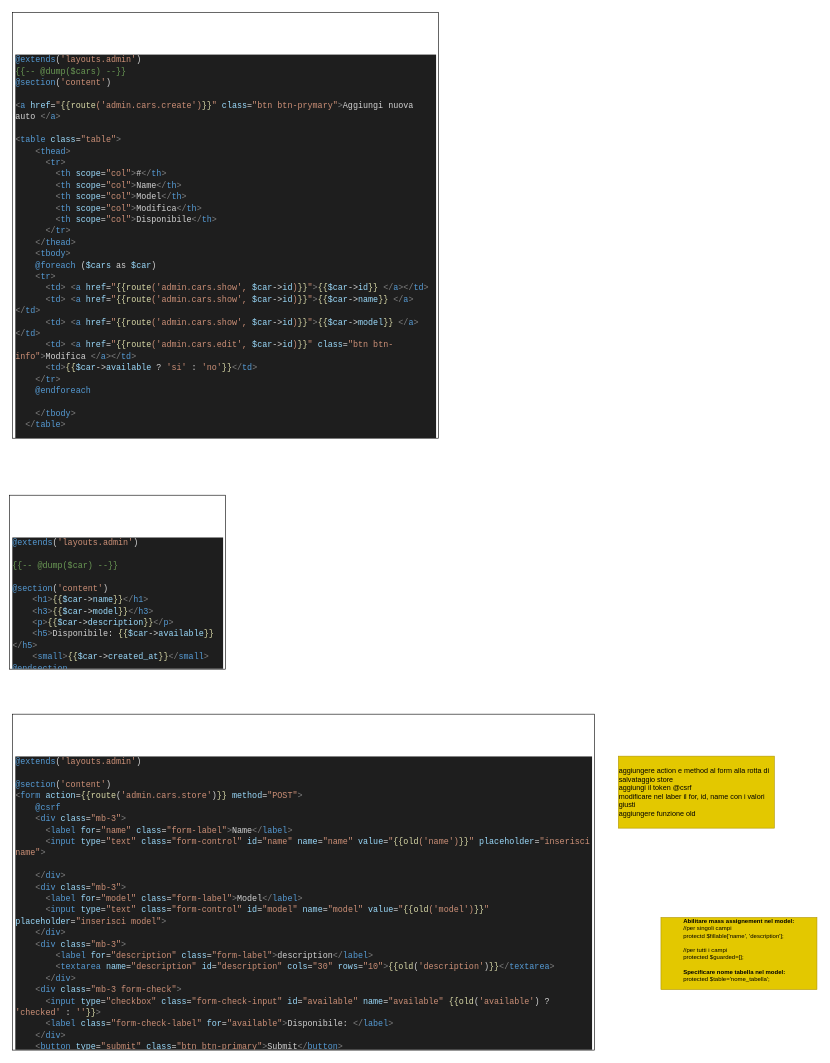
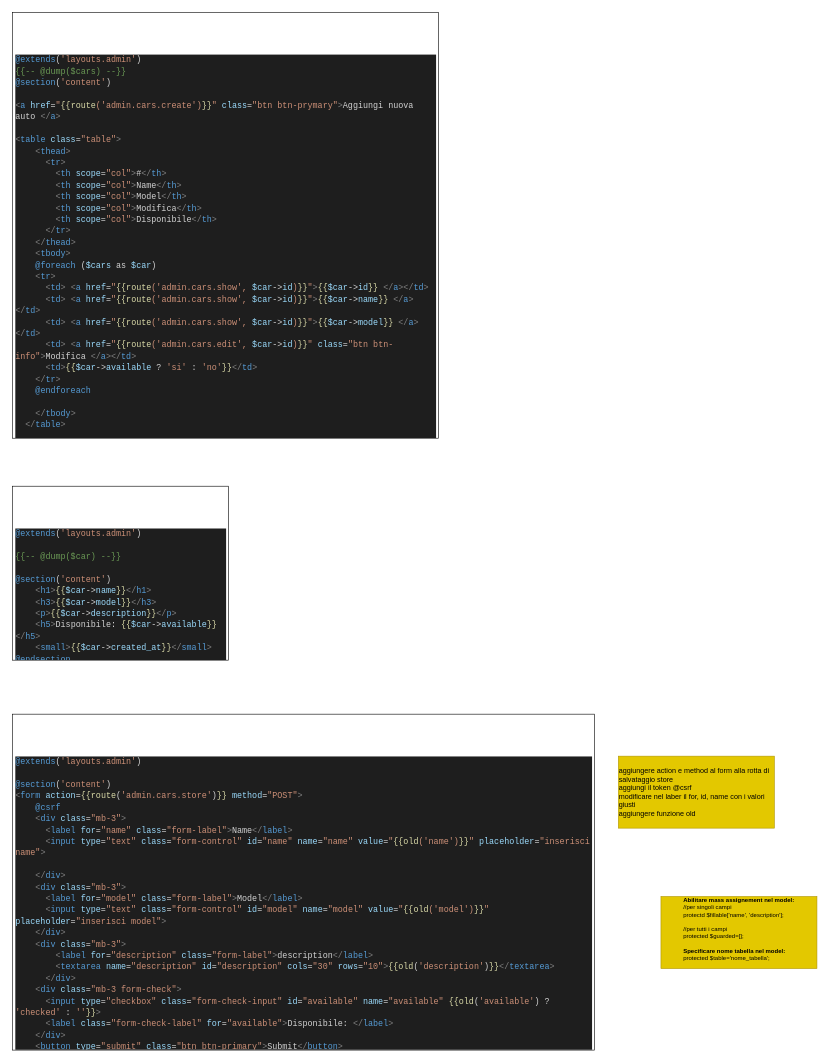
- <mxCell id="5" value="&lt;h1&gt;show&lt;/h1&gt;&lt;div&gt;&lt;div style=&quot;color: rgb(212 , 212 , 212) ; background-color: rgb(30 , 30 , 30) ; font-family: &amp;#34;consolas&amp;#34; , &amp;#34;courier new&amp;#34; , monospace ; font-size: 14px ; line-height: 19px&quot;&gt;&lt;div&gt;&lt;span style=&quot;color: #569cd6&quot;&gt;@extends&lt;/span&gt;(&lt;span style=&quot;color: #ce9178&quot;&gt;'layouts.admin'&lt;/span&gt;)&lt;/div&gt;&lt;br&gt;&lt;div&gt;&lt;span style=&quot;color: #6a9955&quot;&gt;{{-- @dump($car) --}}&lt;/span&gt;&lt;/div&gt;&lt;br&gt;&lt;div&gt;&lt;span style=&quot;color: #569cd6&quot;&gt;@section&lt;/span&gt;(&lt;span style=&quot;color: #ce9178&quot;&gt;'content'&lt;/span&gt;)&lt;/div&gt;&lt;div&gt;&amp;nbsp; &amp;nbsp; &lt;span style=&quot;color: #808080&quot;&gt;&amp;lt;&lt;/span&gt;&lt;span style=&quot;color: #569cd6&quot;&gt;h1&lt;/span&gt;&lt;span style=&quot;color: #808080&quot;&gt;&amp;gt;&lt;/span&gt;&lt;span style=&quot;color: #dcdcaa&quot;&gt;{{&lt;/span&gt;&lt;span style=&quot;color: #9cdcfe&quot;&gt;$car&lt;/span&gt;-&amp;gt;&lt;span style=&quot;color: #9cdcfe&quot;&gt;name&lt;/span&gt;&lt;span style=&quot;color: #dcdcaa&quot;&gt;}}&lt;/span&gt;&lt;span style=&quot;color: #808080&quot;&gt;&amp;lt;/&lt;/span&gt;&lt;span style=&quot;color: #569cd6&quot;&gt;h1&lt;/span&gt;&lt;span style=&quot;color: #808080&quot;&gt;&amp;gt;&lt;/span&gt;&lt;/div&gt;&lt;div&gt;&amp;nbsp; &amp;nbsp; &lt;span style=&quot;color: #808080&quot;&gt;&amp;lt;&lt;/span&gt;&lt;span style=&quot;color: #569cd6&quot;&gt;h3&lt;/span&gt;&lt;span style=&quot;color: #808080&quot;&gt;&amp;gt;&lt;/span&gt;&lt;span style=&quot;color: #dcdcaa&quot;&gt;{{&lt;/span&gt;&lt;span style=&quot;color: #9cdcfe&quot;&gt;$car&lt;/span&gt;-&amp;gt;&lt;span style=&quot;color: #9cdcfe&quot;&gt;model&lt;/span&gt;&lt;span style=&quot;color: #dcdcaa&quot;&gt;}}&lt;/span&gt;&lt;span style=&quot;color: #808080&quot;&gt;&amp;lt;/&lt;/span&gt;&lt;span style=&quot;color: #569cd6&quot;&gt;h3&lt;/span&gt;&lt;span style=&quot;color: #808080&quot;&gt;&amp;gt;&lt;/span&gt;&lt;/div&gt;&lt;div&gt;&amp;nbsp; &amp;nbsp; &lt;span style=&quot;color: #808080&quot;&gt;&amp;lt;&lt;/span&gt;&lt;span style=&quot;color: #569cd6&quot;&gt;p&lt;/span&gt;&lt;span style=&quot;color: #808080&quot;&gt;&amp;gt;&lt;/span&gt;&lt;span style=&quot;color: #dcdcaa&quot;&gt;{{&lt;/span&gt;&lt;span style=&quot;color: #9cdcfe&quot;&gt;$car&lt;/span&gt;-&amp;gt;&lt;span style=&quot;color: #9cdcfe&quot;&gt;description&lt;/span&gt;&lt;span style=&quot;color: #dcdcaa&quot;&gt;}}&lt;/span&gt;&lt;span style=&quot;color: #808080&quot;&gt;&amp;lt;/&lt;/span&gt;&lt;span style=&quot;color: #569cd6&quot;&gt;p&lt;/span&gt;&lt;span style=&quot;color: #808080&quot;&gt;&amp;gt;&lt;/span&gt;&lt;/div&gt;&lt;div&gt;&amp;nbsp; &amp;nbsp; &lt;span style=&quot;color: #808080&quot;&gt;&amp;lt;&lt;/span&gt;&lt;span style=&quot;color: #569cd6&quot;&gt;h5&lt;/span&gt;&lt;span style=&quot;color: #808080&quot;&gt;&amp;gt;&lt;/span&gt;Disponibile: &lt;span style=&quot;color: #dcdcaa&quot;&gt;{{&lt;/span&gt;&lt;span style=&quot;color: #9cdcfe&quot;&gt;$car&lt;/span&gt;-&amp;gt;&lt;span style=&quot;color: #9cdcfe&quot;&gt;available&lt;/span&gt;&lt;span style=&quot;color: #dcdcaa&quot;&gt;}}&lt;/span&gt;&lt;span style=&quot;color: #808080&quot;&gt;&amp;lt;/&lt;/span&gt;&lt;span style=&quot;color: #569cd6&quot;&gt;h5&lt;/span&gt;&lt;span style=&quot;color: #808080&quot;&gt;&amp;gt;&lt;/span&gt;&lt;/div&gt;&lt;div&gt;&amp;nbsp; &amp;nbsp; &lt;span style=&quot;color: #808080&quot;&gt;&amp;lt;&lt;/span&gt;&lt;span style=&quot;color: #569cd6&quot;&gt;small&lt;/span&gt;&lt;span style=&quot;color: #808080&quot;&gt;&amp;gt;&lt;/span&gt;&lt;span style=&quot;color: #dcdcaa&quot;&gt;{{&lt;/span&gt;&lt;span style=&quot;color: #9cdcfe&quot;&gt;$car&lt;/span&gt;-&amp;gt;&lt;span style=&quot;color: #9cdcfe&quot;&gt;created_at&lt;/span&gt;&lt;span style=&quot;color: #dcdcaa&quot;&gt;}}&lt;/span&gt;&lt;span style=&quot;color: #808080&quot;&gt;&amp;lt;/&lt;/span&gt;&lt;span style=&quot;color: #569cd6&quot;&gt;small&lt;/span&gt;&lt;span style=&quot;color: #808080&quot;&gt;&amp;gt;&lt;/span&gt;&lt;/div&gt;&lt;div&gt;&lt;span style=&quot;color: #569cd6&quot;&gt;@endsection&lt;/span&gt;&lt;/div&gt;&lt;/div&gt;&lt;/div&gt;" style="text;html=1;strokeColor=default;fillColor=none;spacing=5;spacingTop=-20;whiteSpace=wrap;overflow=hidden;rounded=0;fontSize=16;fontColor=#FFFFFF;container=1;" vertex="1" parent="1"><mxGeometry x="15" y="825" width="360" height="290" as="geometry" /></mxCell>
+ <mxCell id="5" value="&lt;h1&gt;show&lt;/h1&gt;&lt;div&gt;&lt;div style=&quot;color: rgb(212 , 212 , 212) ; background-color: rgb(30 , 30 , 30) ; font-family: &amp;#34;consolas&amp;#34; , &amp;#34;courier new&amp;#34; , monospace ; font-size: 14px ; line-height: 19px&quot;&gt;&lt;div&gt;&lt;span style=&quot;color: #569cd6&quot;&gt;@extends&lt;/span&gt;(&lt;span style=&quot;color: #ce9178&quot;&gt;'layouts.admin'&lt;/span&gt;)&lt;/div&gt;&lt;br&gt;&lt;div&gt;&lt;span style=&quot;color: #6a9955&quot;&gt;{{-- @dump($car) --}}&lt;/span&gt;&lt;/div&gt;&lt;br&gt;&lt;div&gt;&lt;span style=&quot;color: #569cd6&quot;&gt;@section&lt;/span&gt;(&lt;span style=&quot;color: #ce9178&quot;&gt;'content'&lt;/span&gt;)&lt;/div&gt;&lt;div&gt;&amp;nbsp; &amp;nbsp; &lt;span style=&quot;color: #808080&quot;&gt;&amp;lt;&lt;/span&gt;&lt;span style=&quot;color: #569cd6&quot;&gt;h1&lt;/span&gt;&lt;span style=&quot;color: #808080&quot;&gt;&amp;gt;&lt;/span&gt;&lt;span style=&quot;color: #dcdcaa&quot;&gt;{{&lt;/span&gt;&lt;span style=&quot;color: #9cdcfe&quot;&gt;$car&lt;/span&gt;-&amp;gt;&lt;span style=&quot;color: #9cdcfe&quot;&gt;name&lt;/span&gt;&lt;span style=&quot;color: #dcdcaa&quot;&gt;}}&lt;/span&gt;&lt;span style=&quot;color: #808080&quot;&gt;&amp;lt;/&lt;/span&gt;&lt;span style=&quot;color: #569cd6&quot;&gt;h1&lt;/span&gt;&lt;span style=&quot;color: #808080&quot;&gt;&amp;gt;&lt;/span&gt;&lt;/div&gt;&lt;div&gt;&amp;nbsp; &amp;nbsp; &lt;span style=&quot;color: #808080&quot;&gt;&amp;lt;&lt;/span&gt;&lt;span style=&quot;color: #569cd6&quot;&gt;h3&lt;/span&gt;&lt;span style=&quot;color: #808080&quot;&gt;&amp;gt;&lt;/span&gt;&lt;span style=&quot;color: #dcdcaa&quot;&gt;{{&lt;/span&gt;&lt;span style=&quot;color: #9cdcfe&quot;&gt;$car&lt;/span&gt;-&amp;gt;&lt;span style=&quot;color: #9cdcfe&quot;&gt;model&lt;/span&gt;&lt;span style=&quot;color: #dcdcaa&quot;&gt;}}&lt;/span&gt;&lt;span style=&quot;color: #808080&quot;&gt;&amp;lt;/&lt;/span&gt;&lt;span style=&quot;color: #569cd6&quot;&gt;h3&lt;/span&gt;&lt;span style=&quot;color: #808080&quot;&gt;&amp;gt;&lt;/span&gt;&lt;/div&gt;&lt;div&gt;&amp;nbsp; &amp;nbsp; &lt;span style=&quot;color: #808080&quot;&gt;&amp;lt;&lt;/span&gt;&lt;span style=&quot;color: #569cd6&quot;&gt;p&lt;/span&gt;&lt;span style=&quot;color: #808080&quot;&gt;&amp;gt;&lt;/span&gt;&lt;span style=&quot;color: #dcdcaa&quot;&gt;{{&lt;/span&gt;&lt;span style=&quot;color: #9cdcfe&quot;&gt;$car&lt;/span&gt;-&amp;gt;&lt;span style=&quot;color: #9cdcfe&quot;&gt;description&lt;/span&gt;&lt;span style=&quot;color: #dcdcaa&quot;&gt;}}&lt;/span&gt;&lt;span style=&quot;color: #808080&quot;&gt;&amp;lt;/&lt;/span&gt;&lt;span style=&quot;color: #569cd6&quot;&gt;p&lt;/span&gt;&lt;span style=&quot;color: #808080&quot;&gt;&amp;gt;&lt;/span&gt;&lt;/div&gt;&lt;div&gt;&amp;nbsp; &amp;nbsp; &lt;span style=&quot;color: #808080&quot;&gt;&amp;lt;&lt;/span&gt;&lt;span style=&quot;color: #569cd6&quot;&gt;h5&lt;/span&gt;&lt;span style=&quot;color: #808080&quot;&gt;&amp;gt;&lt;/span&gt;Disponibile: &lt;span style=&quot;color: #dcdcaa&quot;&gt;{{&lt;/span&gt;&lt;span style=&quot;color: #9cdcfe&quot;&gt;$car&lt;/span&gt;-&amp;gt;&lt;span style=&quot;color: #9cdcfe&quot;&gt;available&lt;/span&gt;&lt;span style=&quot;color: #dcdcaa&quot;&gt;}}&lt;/span&gt;&lt;span style=&quot;color: #808080&quot;&gt;&amp;lt;/&lt;/span&gt;&lt;span style=&quot;color: #569cd6&quot;&gt;h5&lt;/span&gt;&lt;span style=&quot;color: #808080&quot;&gt;&amp;gt;&lt;/span&gt;&lt;/div&gt;&lt;div&gt;&amp;nbsp; &amp;nbsp; &lt;span style=&quot;color: #808080&quot;&gt;&amp;lt;&lt;/span&gt;&lt;span style=&quot;color: #569cd6&quot;&gt;small&lt;/span&gt;&lt;span style=&quot;color: #808080&quot;&gt;&amp;gt;&lt;/span&gt;&lt;span style=&quot;color: #dcdcaa&quot;&gt;{{&lt;/span&gt;&lt;span style=&quot;color: #9cdcfe&quot;&gt;$car&lt;/span&gt;-&amp;gt;&lt;span style=&quot;color: #9cdcfe&quot;&gt;created_at&lt;/span&gt;&lt;span style=&quot;color: #dcdcaa&quot;&gt;}}&lt;/span&gt;&lt;span style=&quot;color: #808080&quot;&gt;&amp;lt;/&lt;/span&gt;&lt;span style=&quot;color: #569cd6&quot;&gt;small&lt;/span&gt;&lt;span style=&quot;color: #808080&quot;&gt;&amp;gt;&lt;/span&gt;&lt;/div&gt;&lt;div&gt;&lt;span style=&quot;color: #569cd6&quot;&gt;@endsection&lt;/span&gt;&lt;/div&gt;&lt;/div&gt;&lt;/div&gt;" style="text;html=1;strokeColor=default;fillColor=none;spacing=5;spacingTop=-20;whiteSpace=wrap;overflow=hidden;rounded=0;fontSize=16;fontColor=#FFFFFF;container=1;" vertex="1" parent="1"><mxGeometry x="20" y="810" width="360" height="290" as="geometry" /></mxCell>
- <mxCell id="4" value="&lt;div style=&quot;text-align: left ; font-size: 10px&quot;&gt;&lt;br&gt;&lt;/div&gt;&lt;div style=&quot;text-align: left ; font-size: 10px&quot;&gt;&lt;b&gt;Abilitare mass assignement nel model:&lt;/b&gt;&lt;/div&gt;&lt;div style=&quot;text-align: left ; font-size: 10px&quot;&gt;&lt;span&gt;//per singoli campi&lt;/span&gt;&lt;br&gt;&lt;/div&gt;&lt;div style=&quot;text-align: left ; font-size: 10px&quot;&gt;protectd $fillable['name', 'description'];&lt;span&gt;&lt;br&gt;&lt;/span&gt;&lt;/div&gt;&lt;div style=&quot;text-align: left ; font-size: 10px&quot;&gt;&lt;br&gt;&lt;/div&gt;&lt;div style=&quot;text-align: left ; font-size: 10px&quot;&gt;//per tutti i campi&lt;/div&gt;&lt;div style=&quot;text-align: left ; font-size: 10px&quot;&gt;protected $guarded=[];&lt;/div&gt;&lt;div style=&quot;text-align: left ; font-size: 10px&quot;&gt;&lt;br&gt;&lt;/div&gt;&lt;div style=&quot;text-align: left ; font-size: 10px&quot;&gt;&lt;b&gt;Specificare nome tabella nel model:&lt;/b&gt;&lt;br&gt;&lt;/div&gt;&lt;div style=&quot;text-align: left ; font-size: 10px&quot;&gt;protected $table='nome_tabella';&lt;/div&gt;&lt;div style=&quot;text-align: left ; font-size: 10px&quot;&gt;&lt;br&gt;&lt;/div&gt;&lt;div style=&quot;text-align: left ; font-size: 10px&quot;&gt;&lt;br&gt;&lt;/div&gt;" style="text;html=1;strokeColor=#B09500;fillColor=#e3c800;align=center;verticalAlign=middle;whiteSpace=wrap;rounded=0;fontSize=10;fontColor=#000000;" parent="1" vertex="1"><mxGeometry x="1101" y="1529" width="260" height="120" as="geometry" /></mxCell>
+ <mxCell id="4" value="&lt;div style=&quot;text-align: left ; font-size: 10px&quot;&gt;&lt;br&gt;&lt;/div&gt;&lt;div style=&quot;text-align: left ; font-size: 10px&quot;&gt;&lt;b&gt;Abilitare mass assignement nel model:&lt;/b&gt;&lt;/div&gt;&lt;div style=&quot;text-align: left ; font-size: 10px&quot;&gt;&lt;span&gt;//per singoli campi&lt;/span&gt;&lt;br&gt;&lt;/div&gt;&lt;div style=&quot;text-align: left ; font-size: 10px&quot;&gt;protectd $fillable['name', 'description'];&lt;span&gt;&lt;br&gt;&lt;/span&gt;&lt;/div&gt;&lt;div style=&quot;text-align: left ; font-size: 10px&quot;&gt;&lt;br&gt;&lt;/div&gt;&lt;div style=&quot;text-align: left ; font-size: 10px&quot;&gt;//per tutti i campi&lt;/div&gt;&lt;div style=&quot;text-align: left ; font-size: 10px&quot;&gt;protected $guarded=[];&lt;/div&gt;&lt;div style=&quot;text-align: left ; font-size: 10px&quot;&gt;&lt;br&gt;&lt;/div&gt;&lt;div style=&quot;text-align: left ; font-size: 10px&quot;&gt;&lt;b&gt;Specificare nome tabella nel model:&lt;/b&gt;&lt;br&gt;&lt;/div&gt;&lt;div style=&quot;text-align: left ; font-size: 10px&quot;&gt;protected $table='nome_tabella';&lt;/div&gt;&lt;div style=&quot;text-align: left ; font-size: 10px&quot;&gt;&lt;br&gt;&lt;/div&gt;&lt;div style=&quot;text-align: left ; font-size: 10px&quot;&gt;&lt;br&gt;&lt;/div&gt;" style="text;html=1;strokeColor=#B09500;fillColor=#e3c800;align=center;verticalAlign=middle;whiteSpace=wrap;rounded=0;fontSize=10;fontColor=#000000;" parent="1" vertex="1"><mxGeometry x="1101" y="1494" width="260" height="120" as="geometry" /></mxCell>
